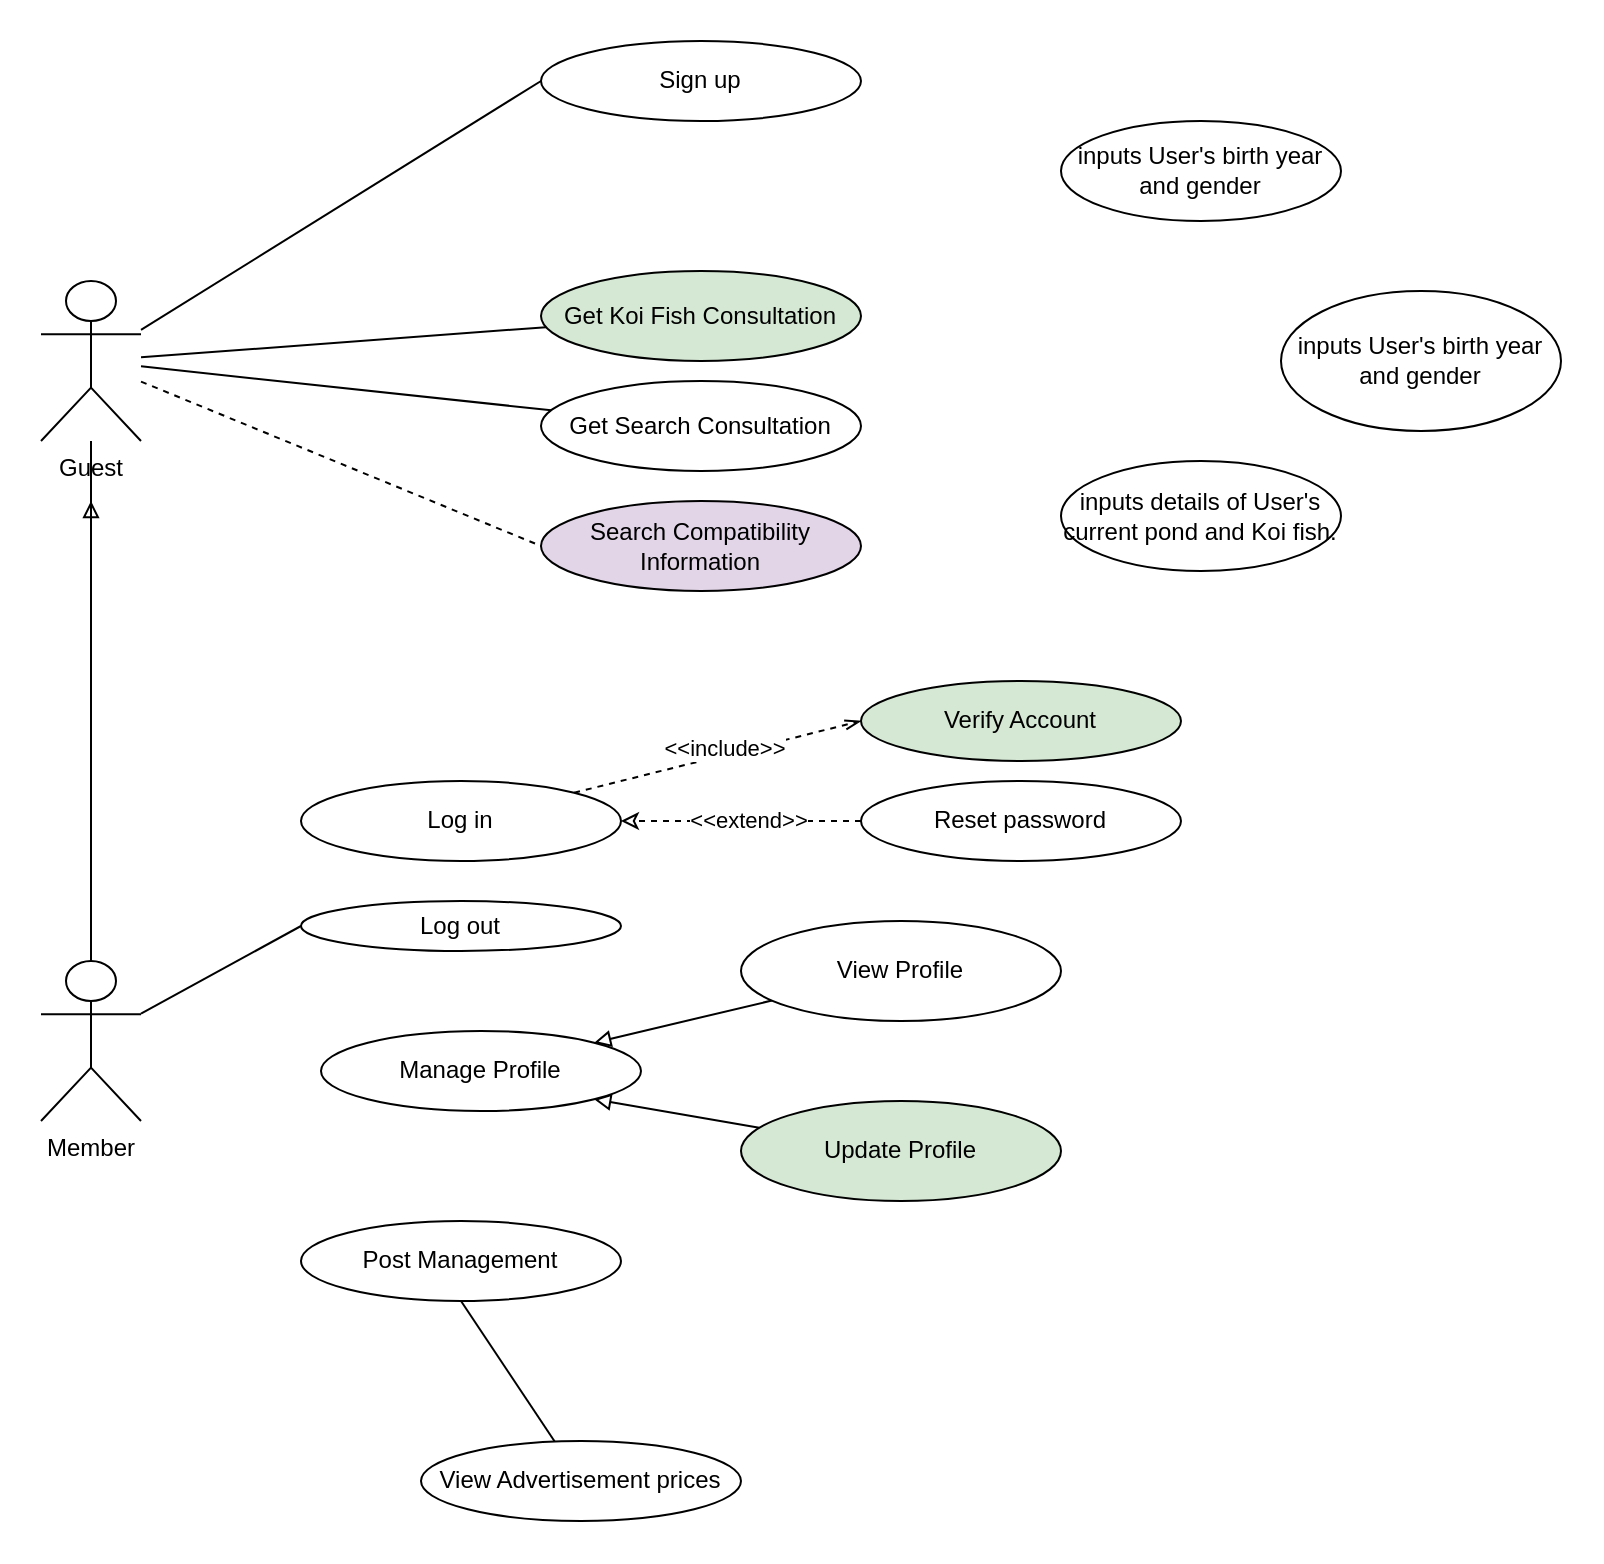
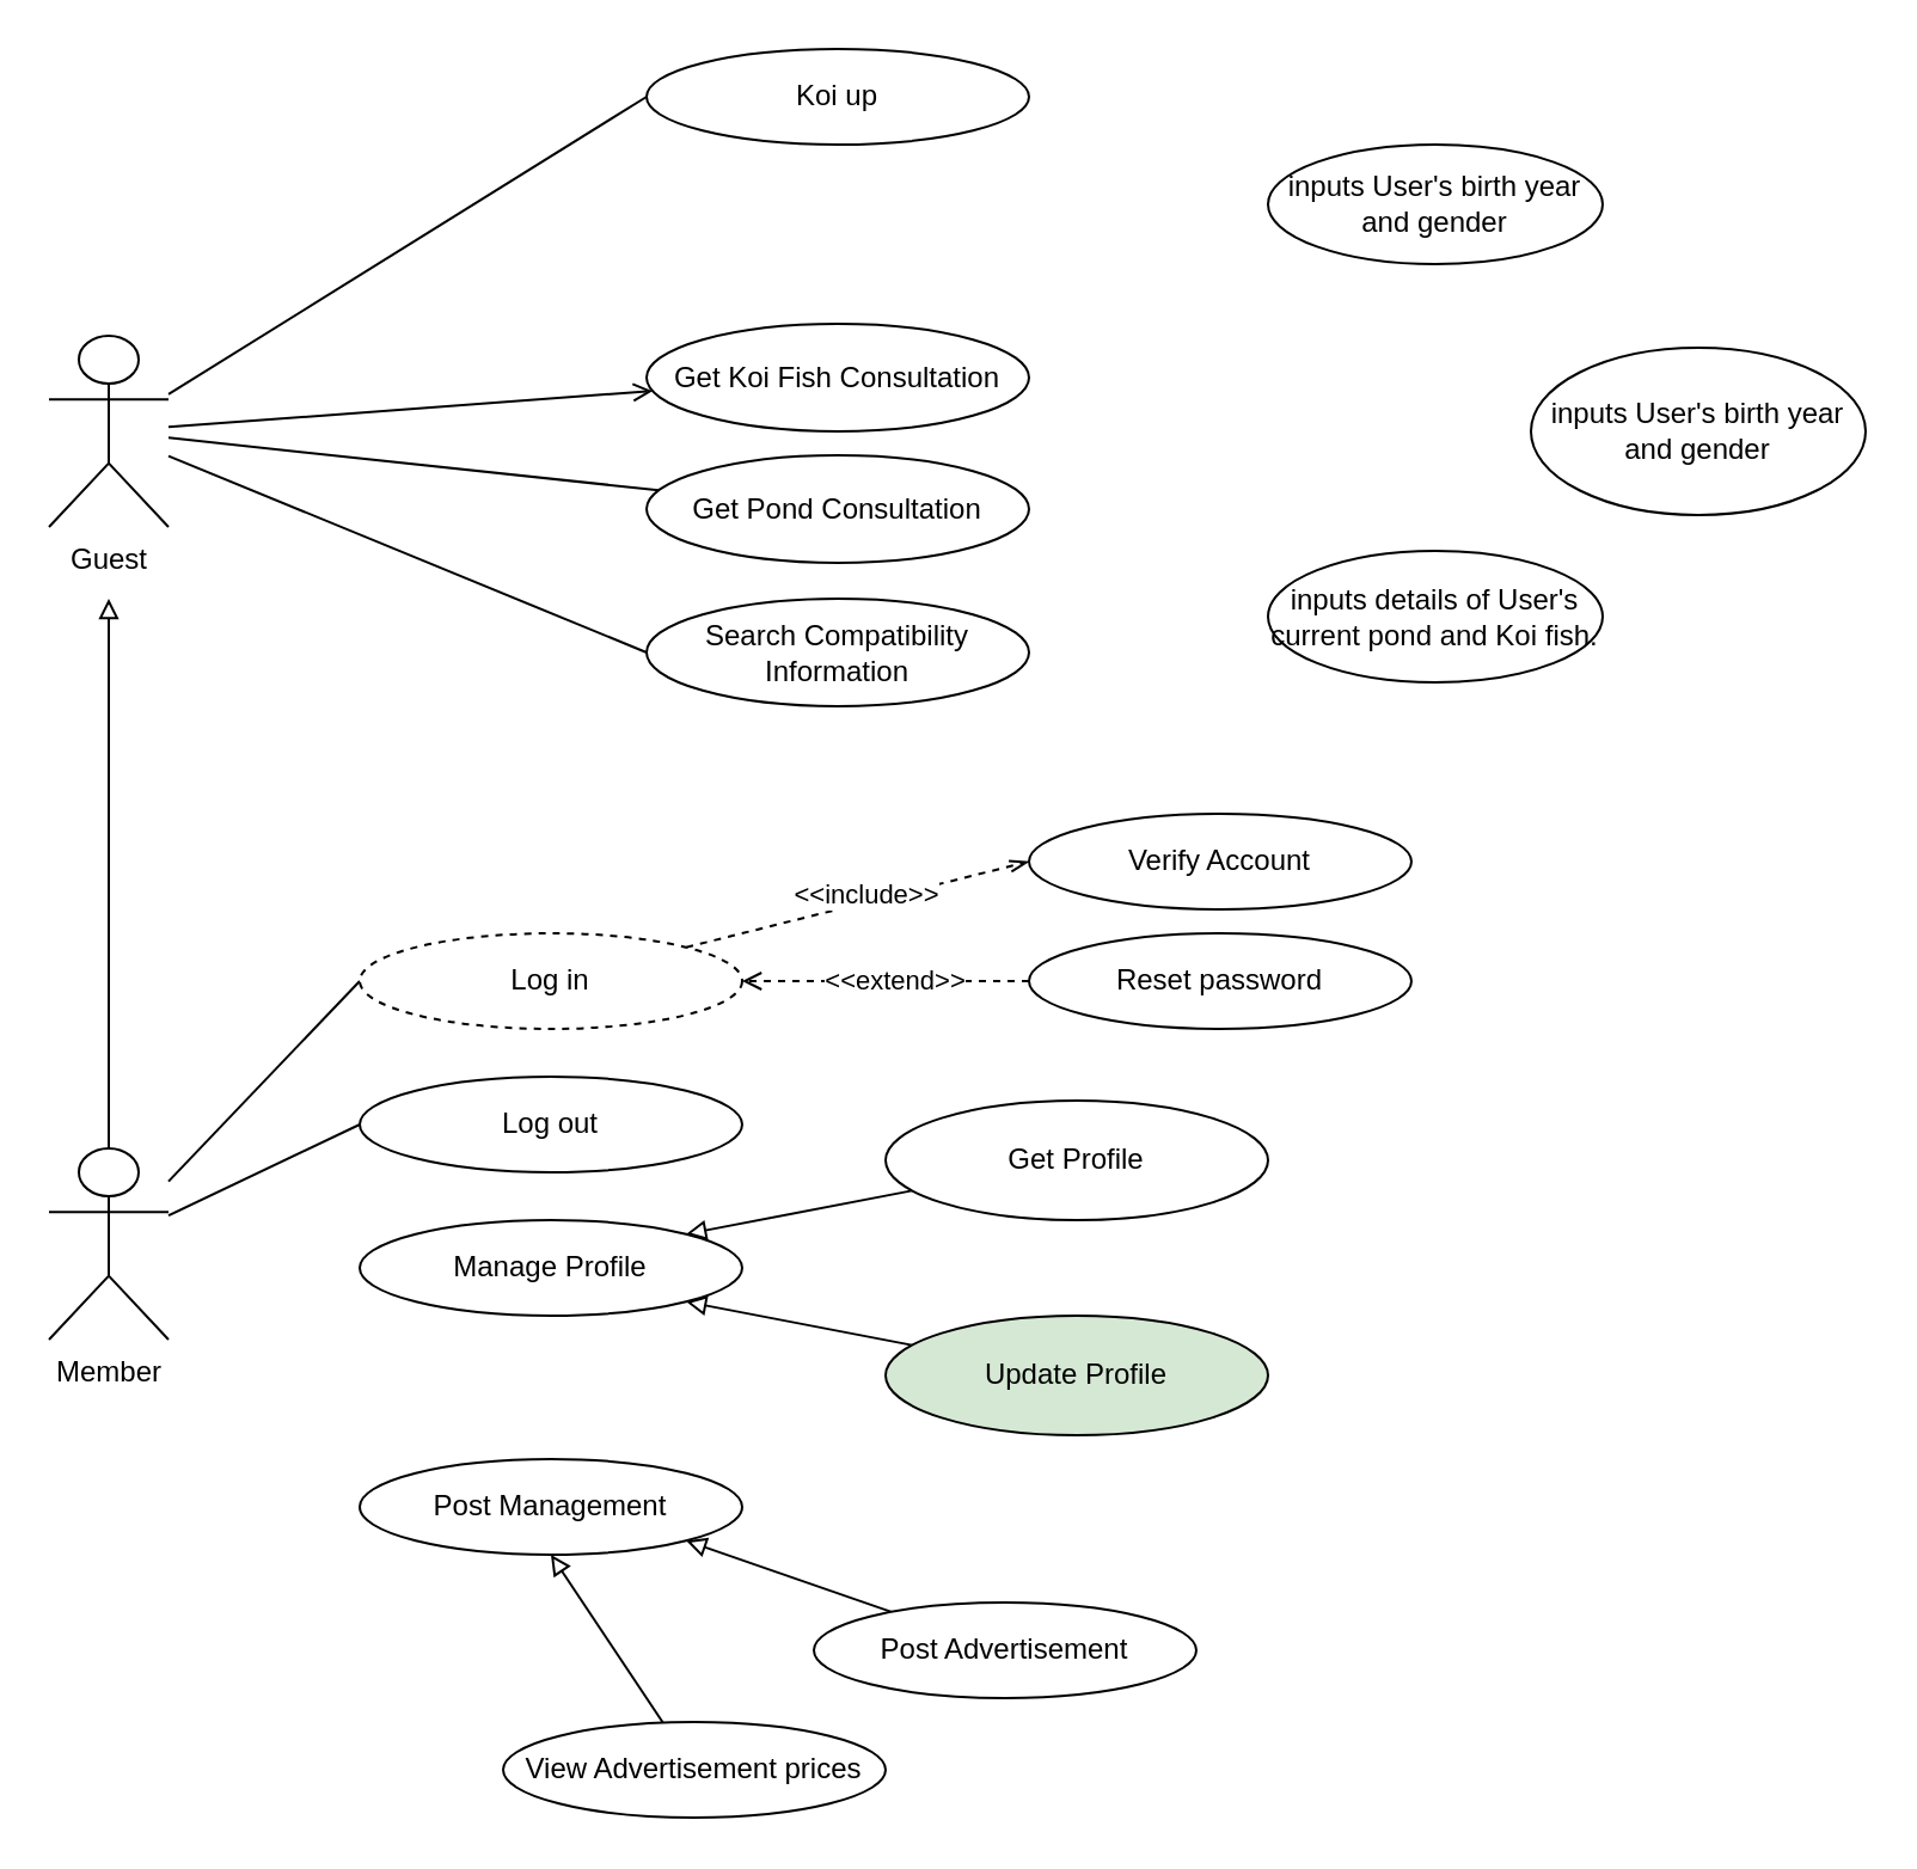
- <mxCell id="11" value="Sign up" style="ellipse;whiteSpace=wrap;html=1;" vertex="1" parent="1"><mxGeometry x="270" y="20" width="160" height="40" as="geometry" /></mxCell>
+ <mxCell id="11" value="Koi up" style="ellipse;whiteSpace=wrap;html=1;" vertex="1" parent="1"><mxGeometry x="270" y="20" width="160" height="40" as="geometry" /></mxCell>
- <mxCell id="12" value="Get Koi Fish Consultation" style="ellipse;whiteSpace=wrap;html=1;fillColor=#d5e8d4;" vertex="1" parent="1"><mxGeometry x="270" y="135" width="160" height="45" as="geometry" /></mxCell>
+ <mxCell id="12" value="Get Koi Fish Consultation" style="ellipse;whiteSpace=wrap;html=1;" vertex="1" parent="1"><mxGeometry x="270" y="135" width="160" height="45" as="geometry" /></mxCell>
- <mxCell id="3" style="rounded=0;orthogonalLoop=1;jettySize=auto;html=1;endArrow=none;endFill=0;" edge="1" parent="1" source="6" target="12"><mxGeometry relative="1" as="geometry" /></mxCell>
+ <mxCell id="3" style="rounded=0;orthogonalLoop=1;jettySize=auto;html=1;endArrow=open;endFill=0;" edge="1" parent="1" source="6" target="12"><mxGeometry relative="1" as="geometry" /></mxCell>
- <mxCell id="26" value="Get Search Consultation" style="ellipse;whiteSpace=wrap;html=1;" vertex="1" parent="1"><mxGeometry x="270" y="190" width="160" height="45" as="geometry" /></mxCell>
+ <mxCell id="26" value="Get Pond Consultation" style="ellipse;whiteSpace=wrap;html=1;" vertex="1" parent="1"><mxGeometry x="270" y="190" width="160" height="45" as="geometry" /></mxCell>
- <mxCell id="5" style="rounded=0;orthogonalLoop=1;jettySize=auto;html=1;entryX=0;entryY=0.5;entryDx=0;entryDy=0;endArrow=none;endFill=0;dashed=1;" edge="1" parent="1" source="6" target="27"><mxGeometry relative="1" as="geometry" /></mxCell>
+ <mxCell id="5" style="rounded=0;orthogonalLoop=1;jettySize=auto;html=1;entryX=0;entryY=0.5;entryDx=0;entryDy=0;endArrow=none;endFill=0;" edge="1" parent="1" source="6" target="27"><mxGeometry relative="1" as="geometry" /></mxCell>
- <mxCell id="8" style="rounded=0;orthogonalLoop=1;jettySize=auto;html=1;endArrow=none;endFill=0;" edge="1" parent="1" source="10" target="6"><mxGeometry relative="1" as="geometry" /></mxCell>
+ <mxCell id="8" style="rounded=0;orthogonalLoop=1;jettySize=auto;html=1;entryX=0;entryY=0.5;entryDx=0;entryDy=0;endArrow=none;endFill=0;" edge="1" parent="1" source="10" target="21"><mxGeometry relative="1" as="geometry" /></mxCell>
- <mxCell id="27" value="Search Compatibility Information" style="ellipse;whiteSpace=wrap;html=1;fillColor=#e1d5e7;" vertex="1" parent="1"><mxGeometry x="270" y="250" width="160" height="45" as="geometry" /></mxCell>
+ <mxCell id="27" value="Search Compatibility Information" style="ellipse;whiteSpace=wrap;html=1;" vertex="1" parent="1"><mxGeometry x="270" y="250" width="160" height="45" as="geometry" /></mxCell>
- <mxCell id="22" value="Verify Account" style="ellipse;whiteSpace=wrap;html=1;fillColor=#d5e8d4;" vertex="1" parent="1"><mxGeometry x="430" y="340" width="160" height="40" as="geometry" /></mxCell>
+ <mxCell id="22" value="Verify Account" style="ellipse;whiteSpace=wrap;html=1;" vertex="1" parent="1"><mxGeometry x="430" y="340" width="160" height="40" as="geometry" /></mxCell>
- <mxCell id="21" value="Log in" style="ellipse;whiteSpace=wrap;html=1;" vertex="1" parent="1"><mxGeometry x="150" y="390" width="160" height="40" as="geometry" /></mxCell>
+ <mxCell id="21" value="Log in" style="ellipse;whiteSpace=wrap;html=1;dashed=1;" vertex="1" parent="1"><mxGeometry x="150" y="390" width="160" height="40" as="geometry" /></mxCell>
- <mxCell id="23" style="edgeStyle=orthogonalEdgeStyle;rounded=0;orthogonalLoop=1;jettySize=auto;html=1;dashed=1;endArrow=classic;endFill=0;" edge="1" parent="1" source="25" target="21"><mxGeometry relative="1" as="geometry" /></mxCell>
+ <mxCell id="23" style="edgeStyle=orthogonalEdgeStyle;rounded=0;orthogonalLoop=1;jettySize=auto;html=1;dashed=1;endArrow=open;endFill=0;" edge="1" parent="1" source="25" target="21"><mxGeometry relative="1" as="geometry" /></mxCell>
- <mxCell id="13" value="Log out" style="ellipse;whiteSpace=wrap;html=1;" vertex="1" parent="1"><mxGeometry x="150" y="450" width="160" height="25" as="geometry" /></mxCell>
+ <mxCell id="13" value="Log out" style="ellipse;whiteSpace=wrap;html=1;" vertex="1" parent="1"><mxGeometry x="150" y="450" width="160" height="40" as="geometry" /></mxCell>
- <mxCell id="18" value="View Profile" style="ellipse;whiteSpace=wrap;html=1;" vertex="1" parent="1"><mxGeometry x="370" y="460" width="160" height="50" as="geometry" /></mxCell>
+ <mxCell id="18" value="Get Profile" style="ellipse;whiteSpace=wrap;html=1;" vertex="1" parent="1"><mxGeometry x="370" y="460" width="160" height="50" as="geometry" /></mxCell>
- <mxCell id="14" value="Manage Profile" style="ellipse;whiteSpace=wrap;html=1;" vertex="1" parent="1"><mxGeometry x="160" y="515" width="160" height="40" as="geometry" /></mxCell>
+ <mxCell id="14" value="Manage Profile" style="ellipse;whiteSpace=wrap;html=1;" vertex="1" parent="1"><mxGeometry x="150" y="510" width="160" height="40" as="geometry" /></mxCell>
- <mxCell id="31" style="rounded=0;orthogonalLoop=1;jettySize=auto;html=1;entryX=0.5;entryY=1;entryDx=0;entryDy=0;endArrow=none;endFill=0;" edge="1" parent="1" source="32" target="28"><mxGeometry relative="1" as="geometry" /></mxCell>
+ <mxCell id="31" style="rounded=0;orthogonalLoop=1;jettySize=auto;html=1;entryX=0.5;entryY=1;entryDx=0;entryDy=0;endArrow=block;endFill=0;" edge="1" parent="1" source="32" target="28"><mxGeometry relative="1" as="geometry" /></mxCell>
+ <mxCell id="29" style="rounded=0;orthogonalLoop=1;jettySize=auto;html=1;entryX=1;entryY=1;entryDx=0;entryDy=0;endArrow=block;endFill=0;" edge="1" parent="1" source="30" target="28"><mxGeometry relative="1" as="geometry" /></mxCell>
+ <mxCell id="30" value="Post Advertisement" style="ellipse;whiteSpace=wrap;html=1;" vertex="1" parent="1"><mxGeometry x="340" y="670" width="160" height="40" as="geometry" /></mxCell>
